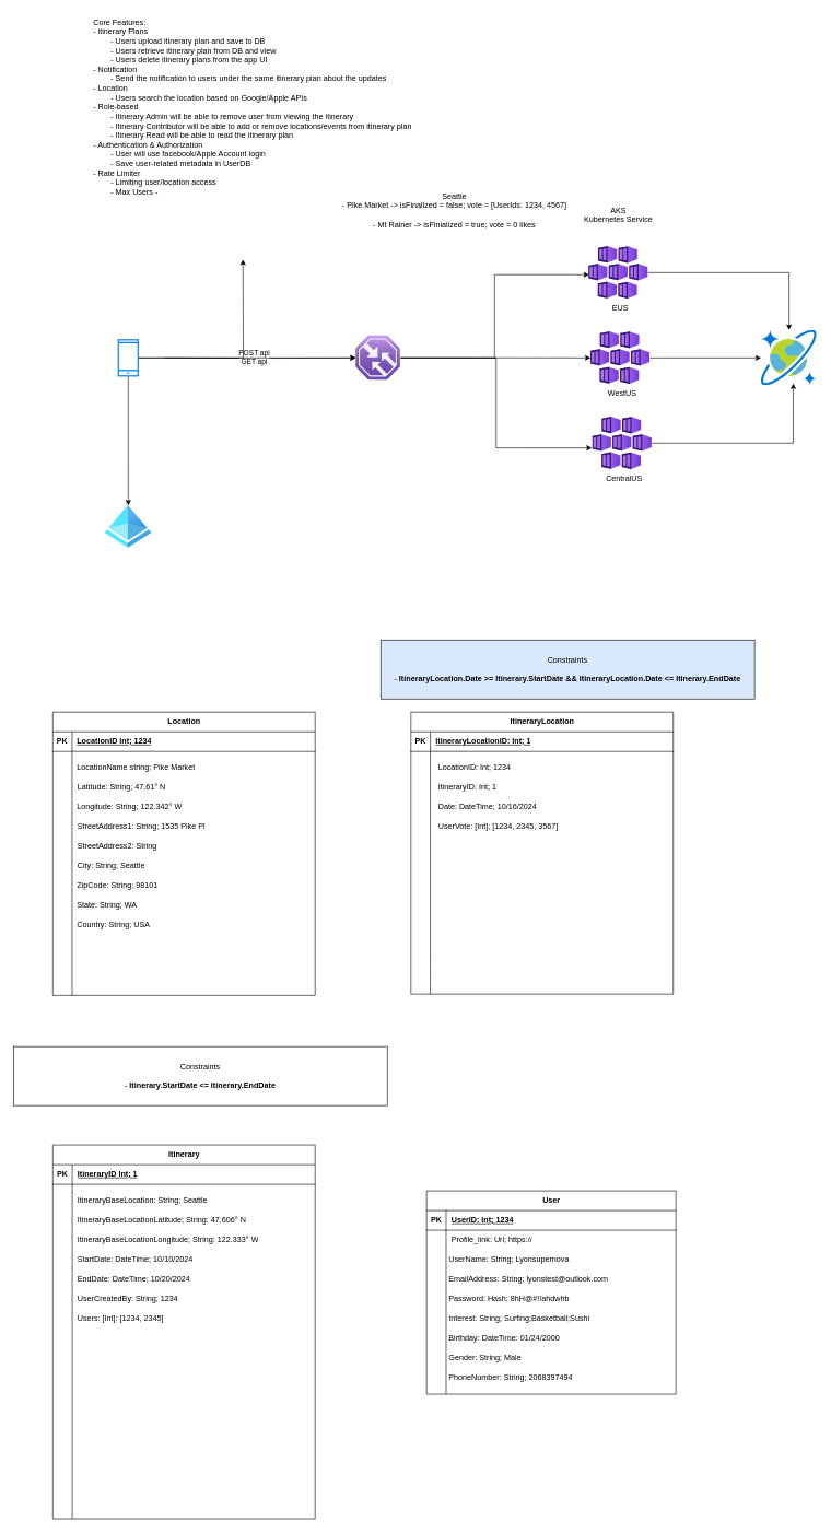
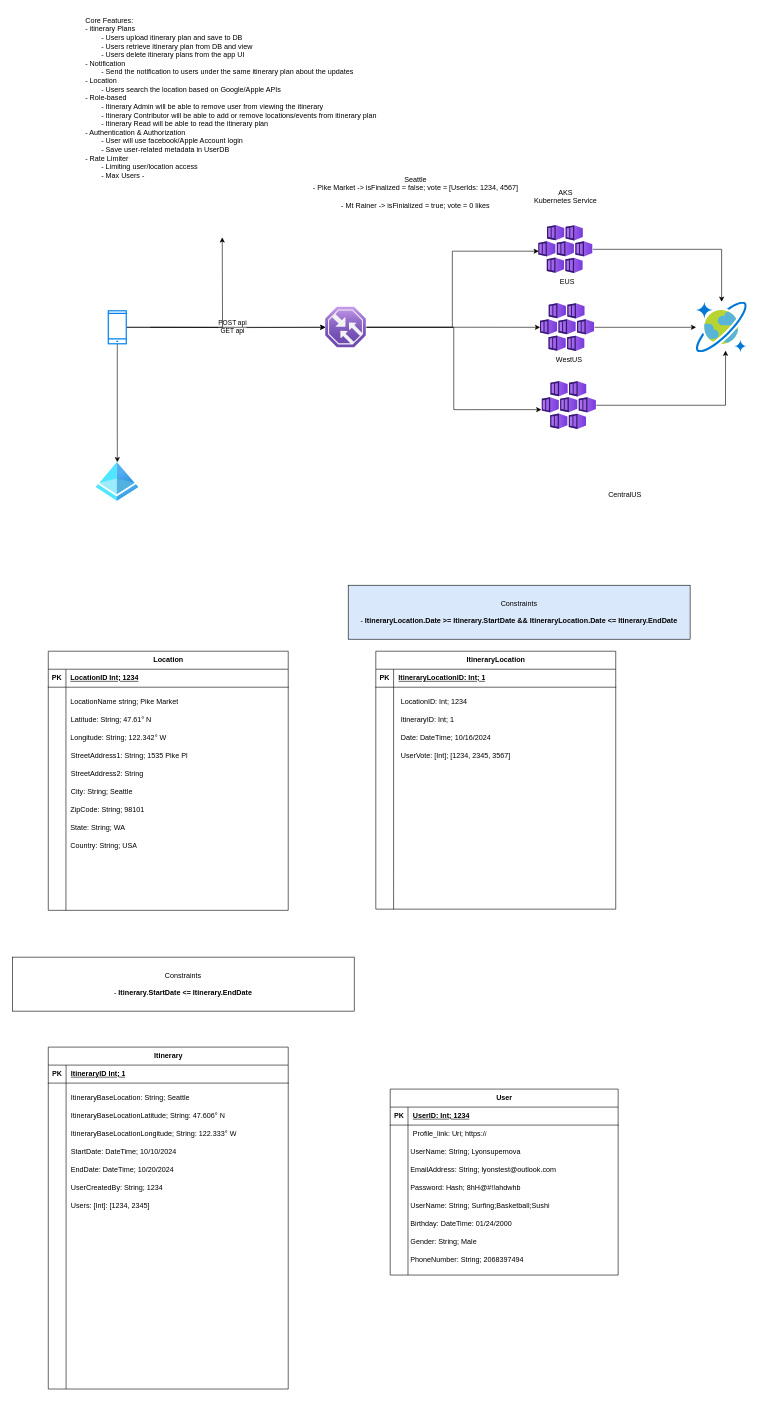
- <mxCell id="24" value="CentralUS" style="text;html=1;align=center;verticalAlign=middle;resizable=0;points=[];autosize=1;strokeColor=none;fillColor=none;" parent="1" vertex="1"><mxGeometry x="910.67" y="715" width="80" height="30" as="geometry" /></mxCell>
+ <mxCell id="24" value="CentralUS" style="text;html=1;align=center;verticalAlign=middle;resizable=0;points=[];autosize=1;strokeColor=none;fillColor=none;" parent="1" vertex="1"><mxGeometry x="1000.67" y="810" width="80" height="30" as="geometry" /></mxCell>
- <mxCell id="106" value="Interest: String; Surfing;Basketball;Sushi" style="shape=partialRectangle;connectable=0;fillColor=none;top=0;left=0;bottom=0;right=0;align=left;spacingLeft=6;overflow=hidden;whiteSpace=wrap;html=1;" vertex="1" parent="92"><mxGeometry x="55.93" y="290" width="289.831" height="30" as="geometry"><mxRectangle width="170.34" height="30" as="alternateBounds" /></mxGeometry></mxCell>
+ <mxCell id="106" value="UserName: String; Surfing;Basketball;Sushi" style="shape=partialRectangle;connectable=0;fillColor=none;top=0;left=0;bottom=0;right=0;align=left;spacingLeft=6;overflow=hidden;whiteSpace=wrap;html=1;" vertex="1" parent="92"><mxGeometry x="55.93" y="290" width="289.831" height="30" as="geometry"><mxRectangle width="170.34" height="30" as="alternateBounds" /></mxGeometry></mxCell>
